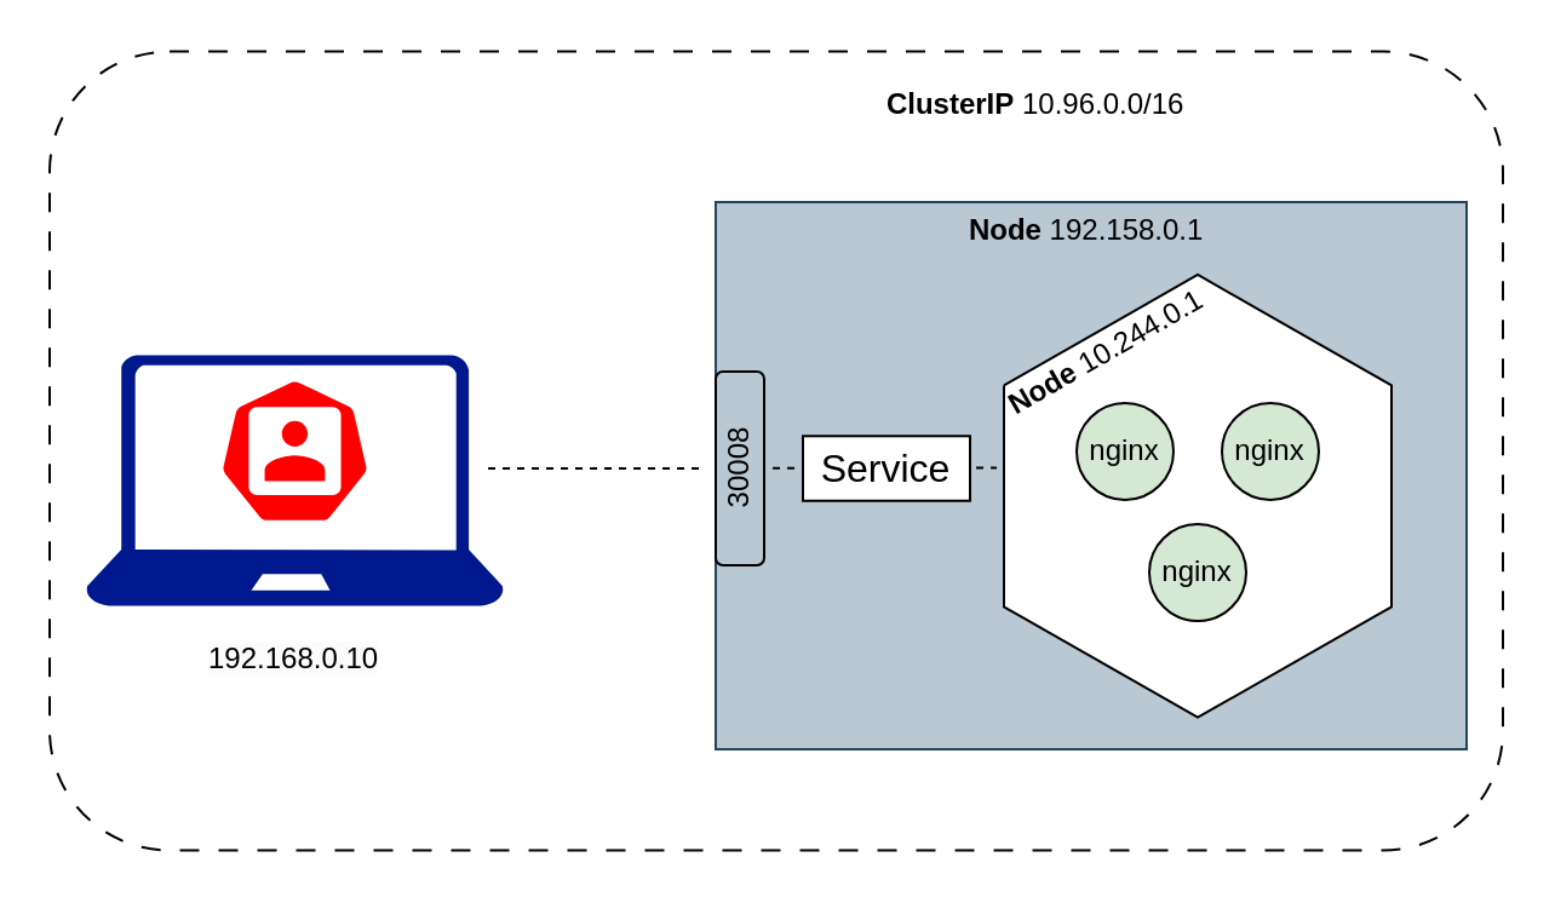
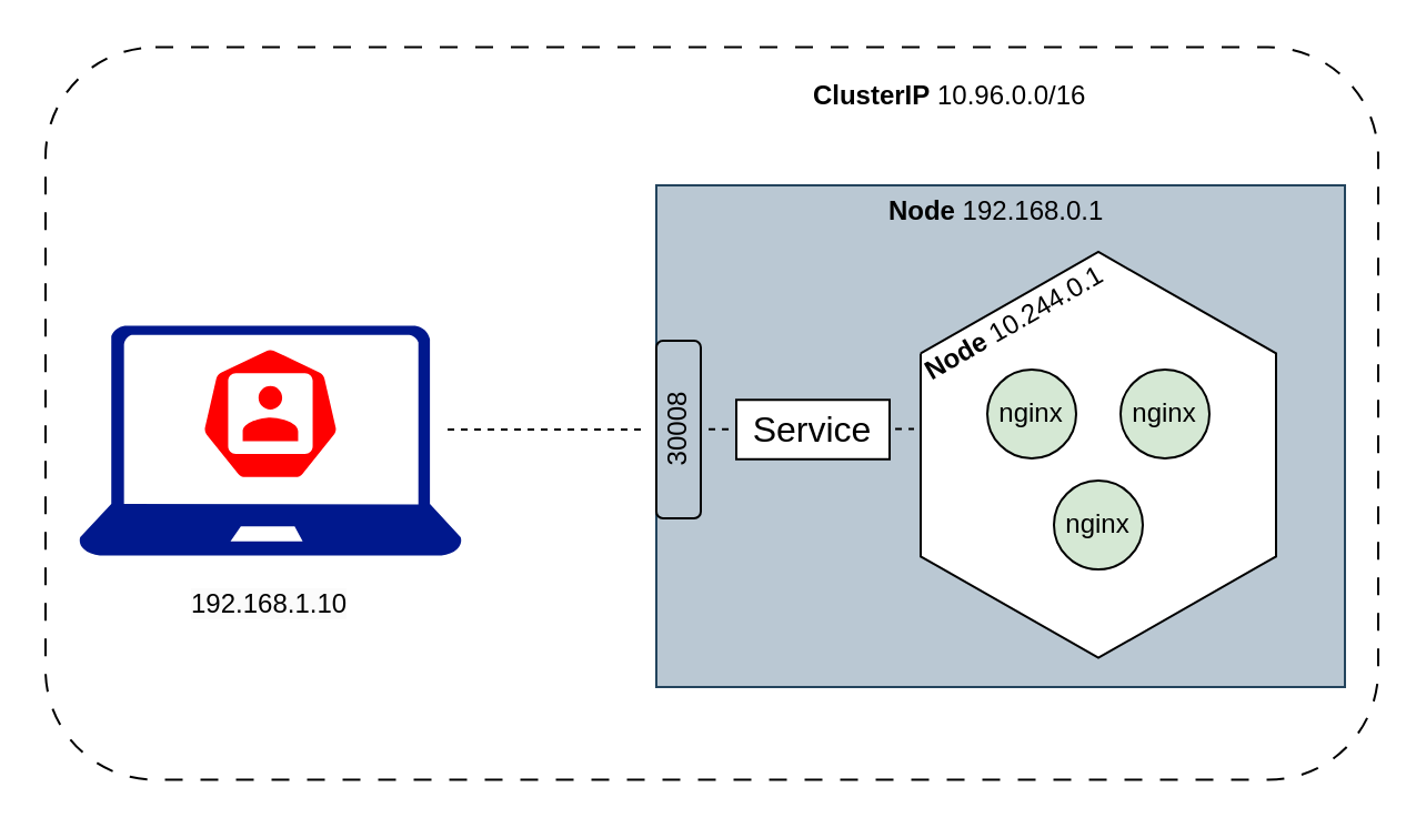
- <mxCell id="4" value="&lt;b&gt;Node&amp;nbsp;&lt;/b&gt;192.158.0.1&lt;b&gt;&amp;nbsp;&lt;/b&gt;" style="text;html=1;strokeColor=none;fillColor=none;align=center;verticalAlign=middle;whiteSpace=wrap;rounded=0;" vertex="1" parent="1"><mxGeometry x="375" y="80" width="150" height="30" as="geometry" /></mxCell>
+ <mxCell id="4" value="&lt;b&gt;Node&amp;nbsp;&lt;/b&gt;192.168.0.1&lt;b&gt;&amp;nbsp;&lt;/b&gt;" style="text;html=1;strokeColor=none;fillColor=none;align=center;verticalAlign=middle;whiteSpace=wrap;rounded=0;" vertex="1" parent="1"><mxGeometry x="375" y="80" width="150" height="30" as="geometry" /></mxCell>
- <mxCell id="13" value="&lt;span style=&quot;color: rgb(0, 0, 0); font-family: Helvetica; font-size: 12px; font-style: normal; font-variant-ligatures: normal; font-variant-caps: normal; font-weight: 400; letter-spacing: normal; orphans: 2; text-align: center; text-indent: 0px; text-transform: none; widows: 2; word-spacing: 0px; -webkit-text-stroke-width: 0px; background-color: rgb(251, 251, 251); text-decoration-thickness: initial; text-decoration-style: initial; text-decoration-color: initial; float: none; display: inline !important;&quot;&gt;192.168.0.10&lt;/span&gt;" style="text;whiteSpace=wrap;html=1;" vertex="1" parent="1"><mxGeometry x="83.52" y="258" width="75.47" height="27.14" as="geometry" /></mxCell>
+ <mxCell id="13" value="&lt;span style=&quot;color: rgb(0, 0, 0); font-family: Helvetica; font-size: 12px; font-style: normal; font-variant-ligatures: normal; font-variant-caps: normal; font-weight: 400; letter-spacing: normal; orphans: 2; text-align: center; text-indent: 0px; text-transform: none; widows: 2; word-spacing: 0px; -webkit-text-stroke-width: 0px; background-color: rgb(251, 251, 251); text-decoration-thickness: initial; text-decoration-style: initial; text-decoration-color: initial; float: none; display: inline !important;&quot;&gt;192.168.1.10&lt;/span&gt;" style="text;whiteSpace=wrap;html=1;" vertex="1" parent="1"><mxGeometry x="83.52" y="258" width="75.47" height="27.14" as="geometry" /></mxCell>
